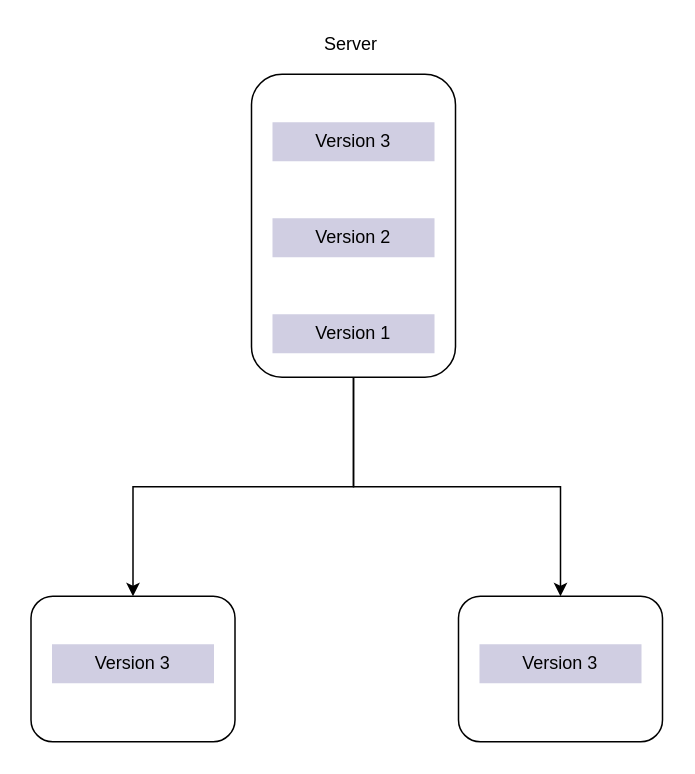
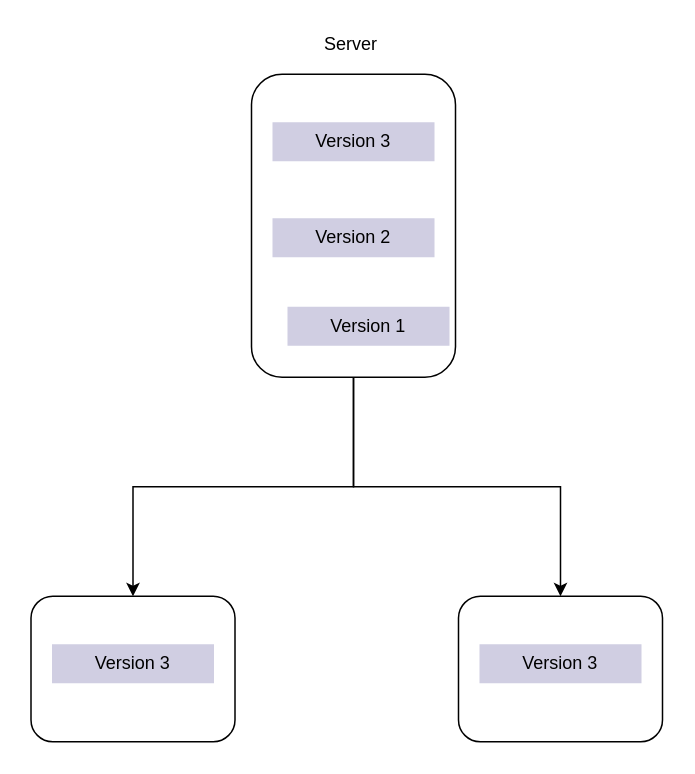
- <mxCell id="4" value="Version 1" style="rounded=0;whiteSpace=wrap;html=1;fillColor=#d0cee2;strokeColor=none;" vertex="1" parent="2"><mxGeometry x="14" y="189" width="108" height="26" as="geometry" /></mxCell>
+ <mxCell id="4" value="Version 1" style="rounded=0;whiteSpace=wrap;html=1;fillColor=#d0cee2;strokeColor=none;" vertex="1" parent="2"><mxGeometry x="24" y="184" width="108" height="26" as="geometry" /></mxCell>
